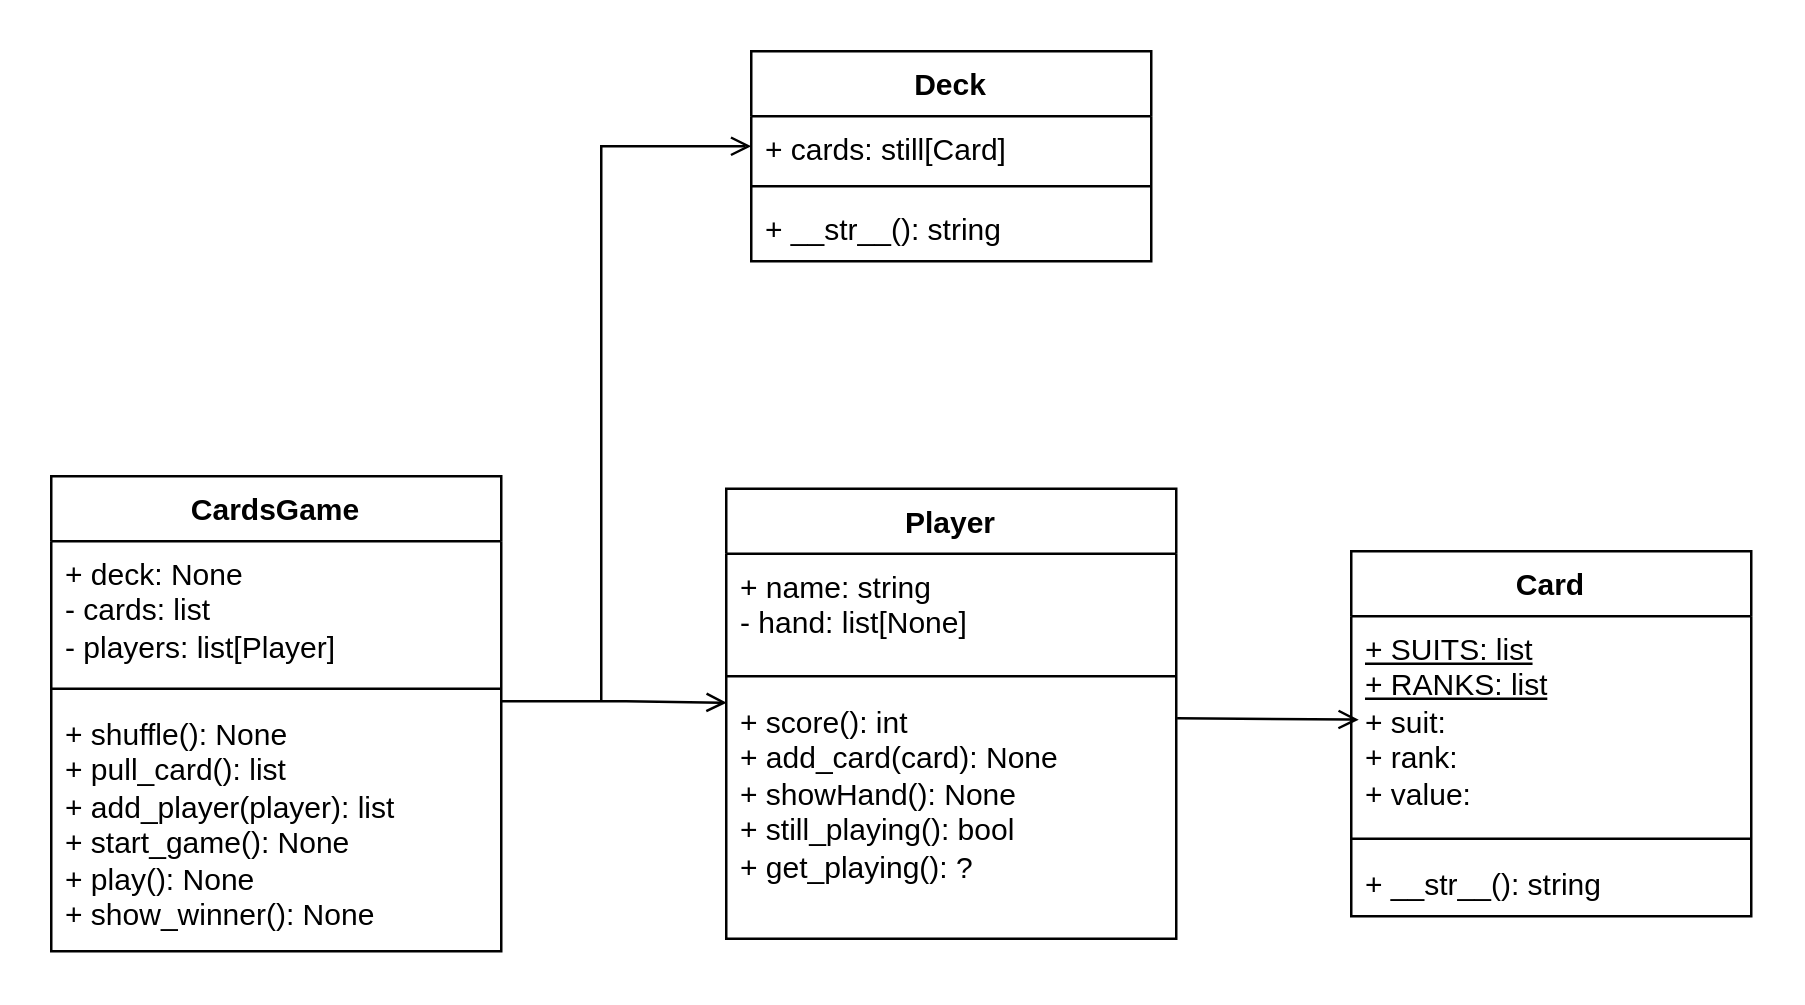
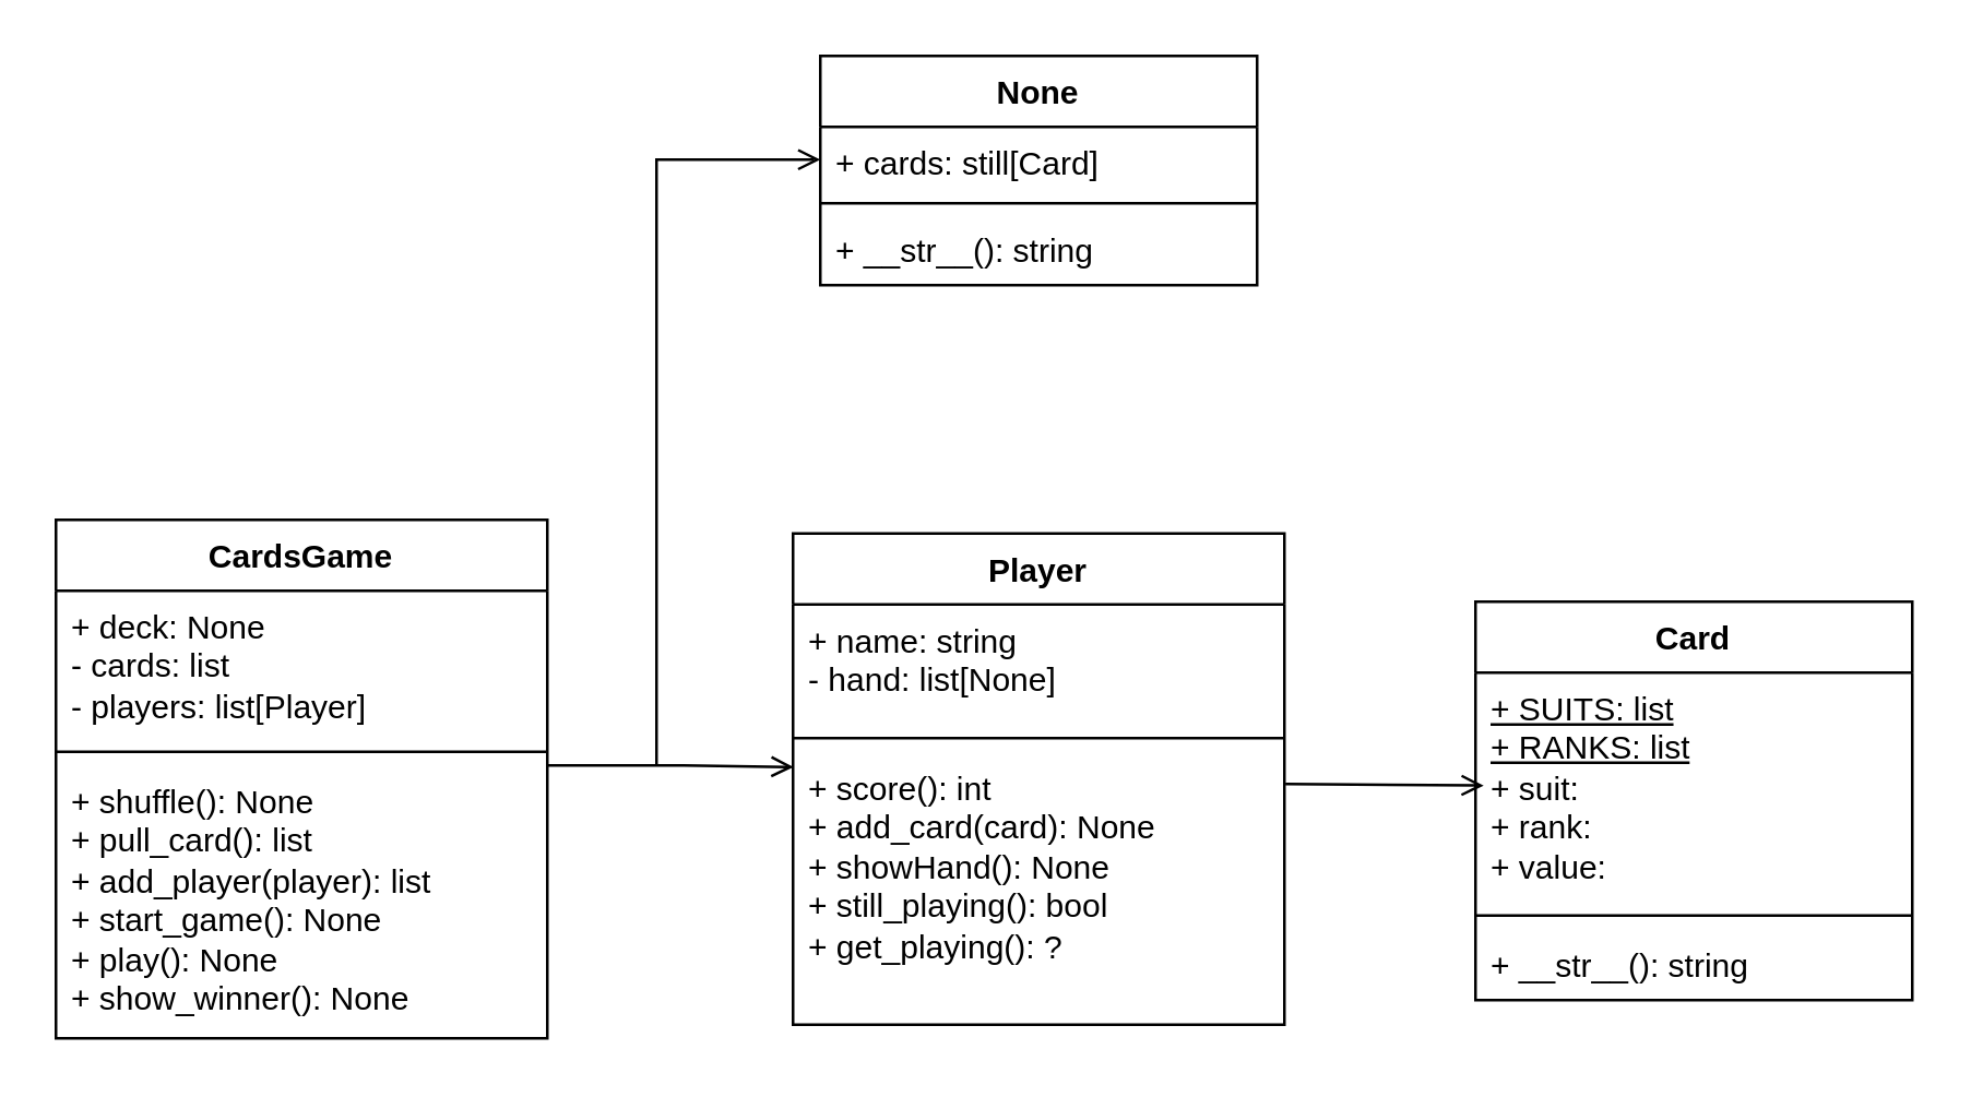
- <mxCell id="6" value="&lt;div&gt;Deck&lt;/div&gt;" style="swimlane;fontStyle=1;align=center;verticalAlign=top;childLayout=stackLayout;horizontal=1;startSize=26;horizontalStack=0;resizeParent=1;resizeParentMax=0;resizeLast=0;collapsible=1;marginBottom=0;whiteSpace=wrap;html=1;" vertex="1" parent="1"><mxGeometry x="300" y="20" width="160" height="84" as="geometry" /></mxCell>
+ <mxCell id="6" value="&lt;div&gt;None&lt;/div&gt;" style="swimlane;fontStyle=1;align=center;verticalAlign=top;childLayout=stackLayout;horizontal=1;startSize=26;horizontalStack=0;resizeParent=1;resizeParentMax=0;resizeLast=0;collapsible=1;marginBottom=0;whiteSpace=wrap;html=1;" vertex="1" parent="1"><mxGeometry x="300" y="20" width="160" height="84" as="geometry" /></mxCell>
